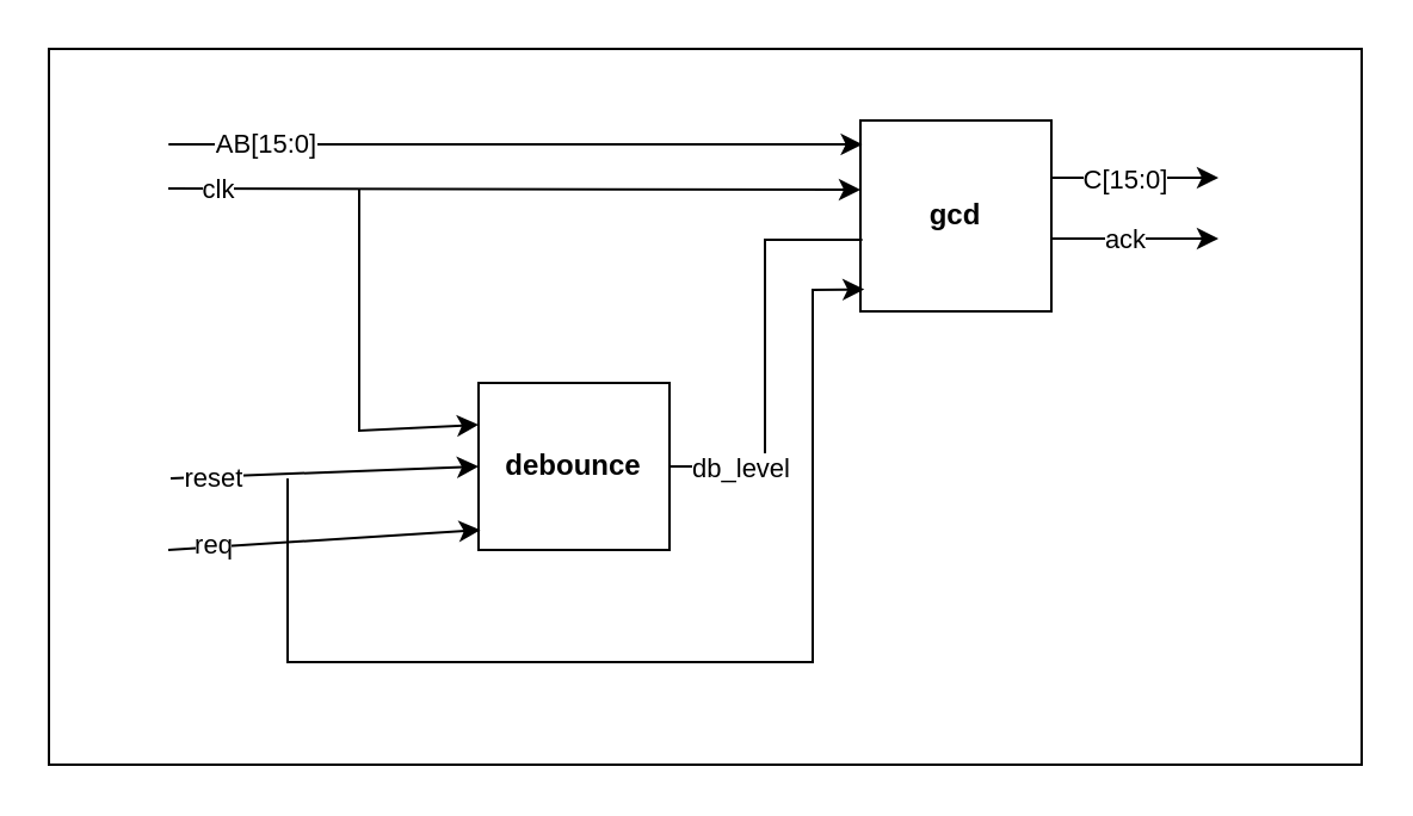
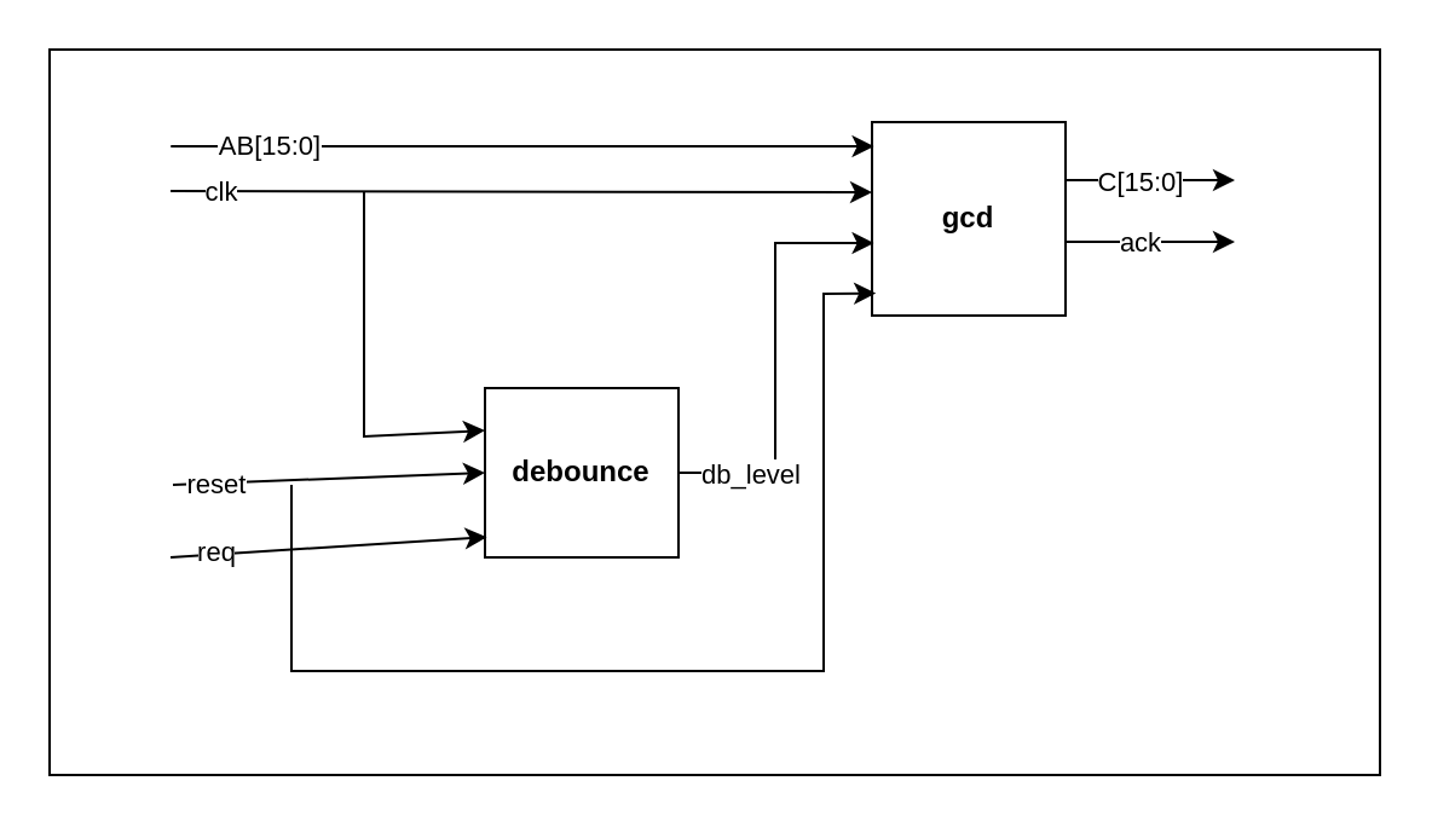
- <mxCell id="4" style="edgeStyle=orthogonalEdgeStyle;rounded=0;orthogonalLoop=1;jettySize=auto;html=1;entryX=0.01;entryY=0.625;entryDx=0;entryDy=0;entryPerimeter=0;endArrow=none;" edge="1" parent="1" source="6" target="3"><mxGeometry relative="1" as="geometry" /></mxCell>
+ <mxCell id="4" style="edgeStyle=orthogonalEdgeStyle;rounded=0;orthogonalLoop=1;jettySize=auto;html=1;entryX=0.01;entryY=0.625;entryDx=0;entryDy=0;entryPerimeter=0;" edge="1" parent="1" source="6" target="3"><mxGeometry relative="1" as="geometry" /></mxCell>
